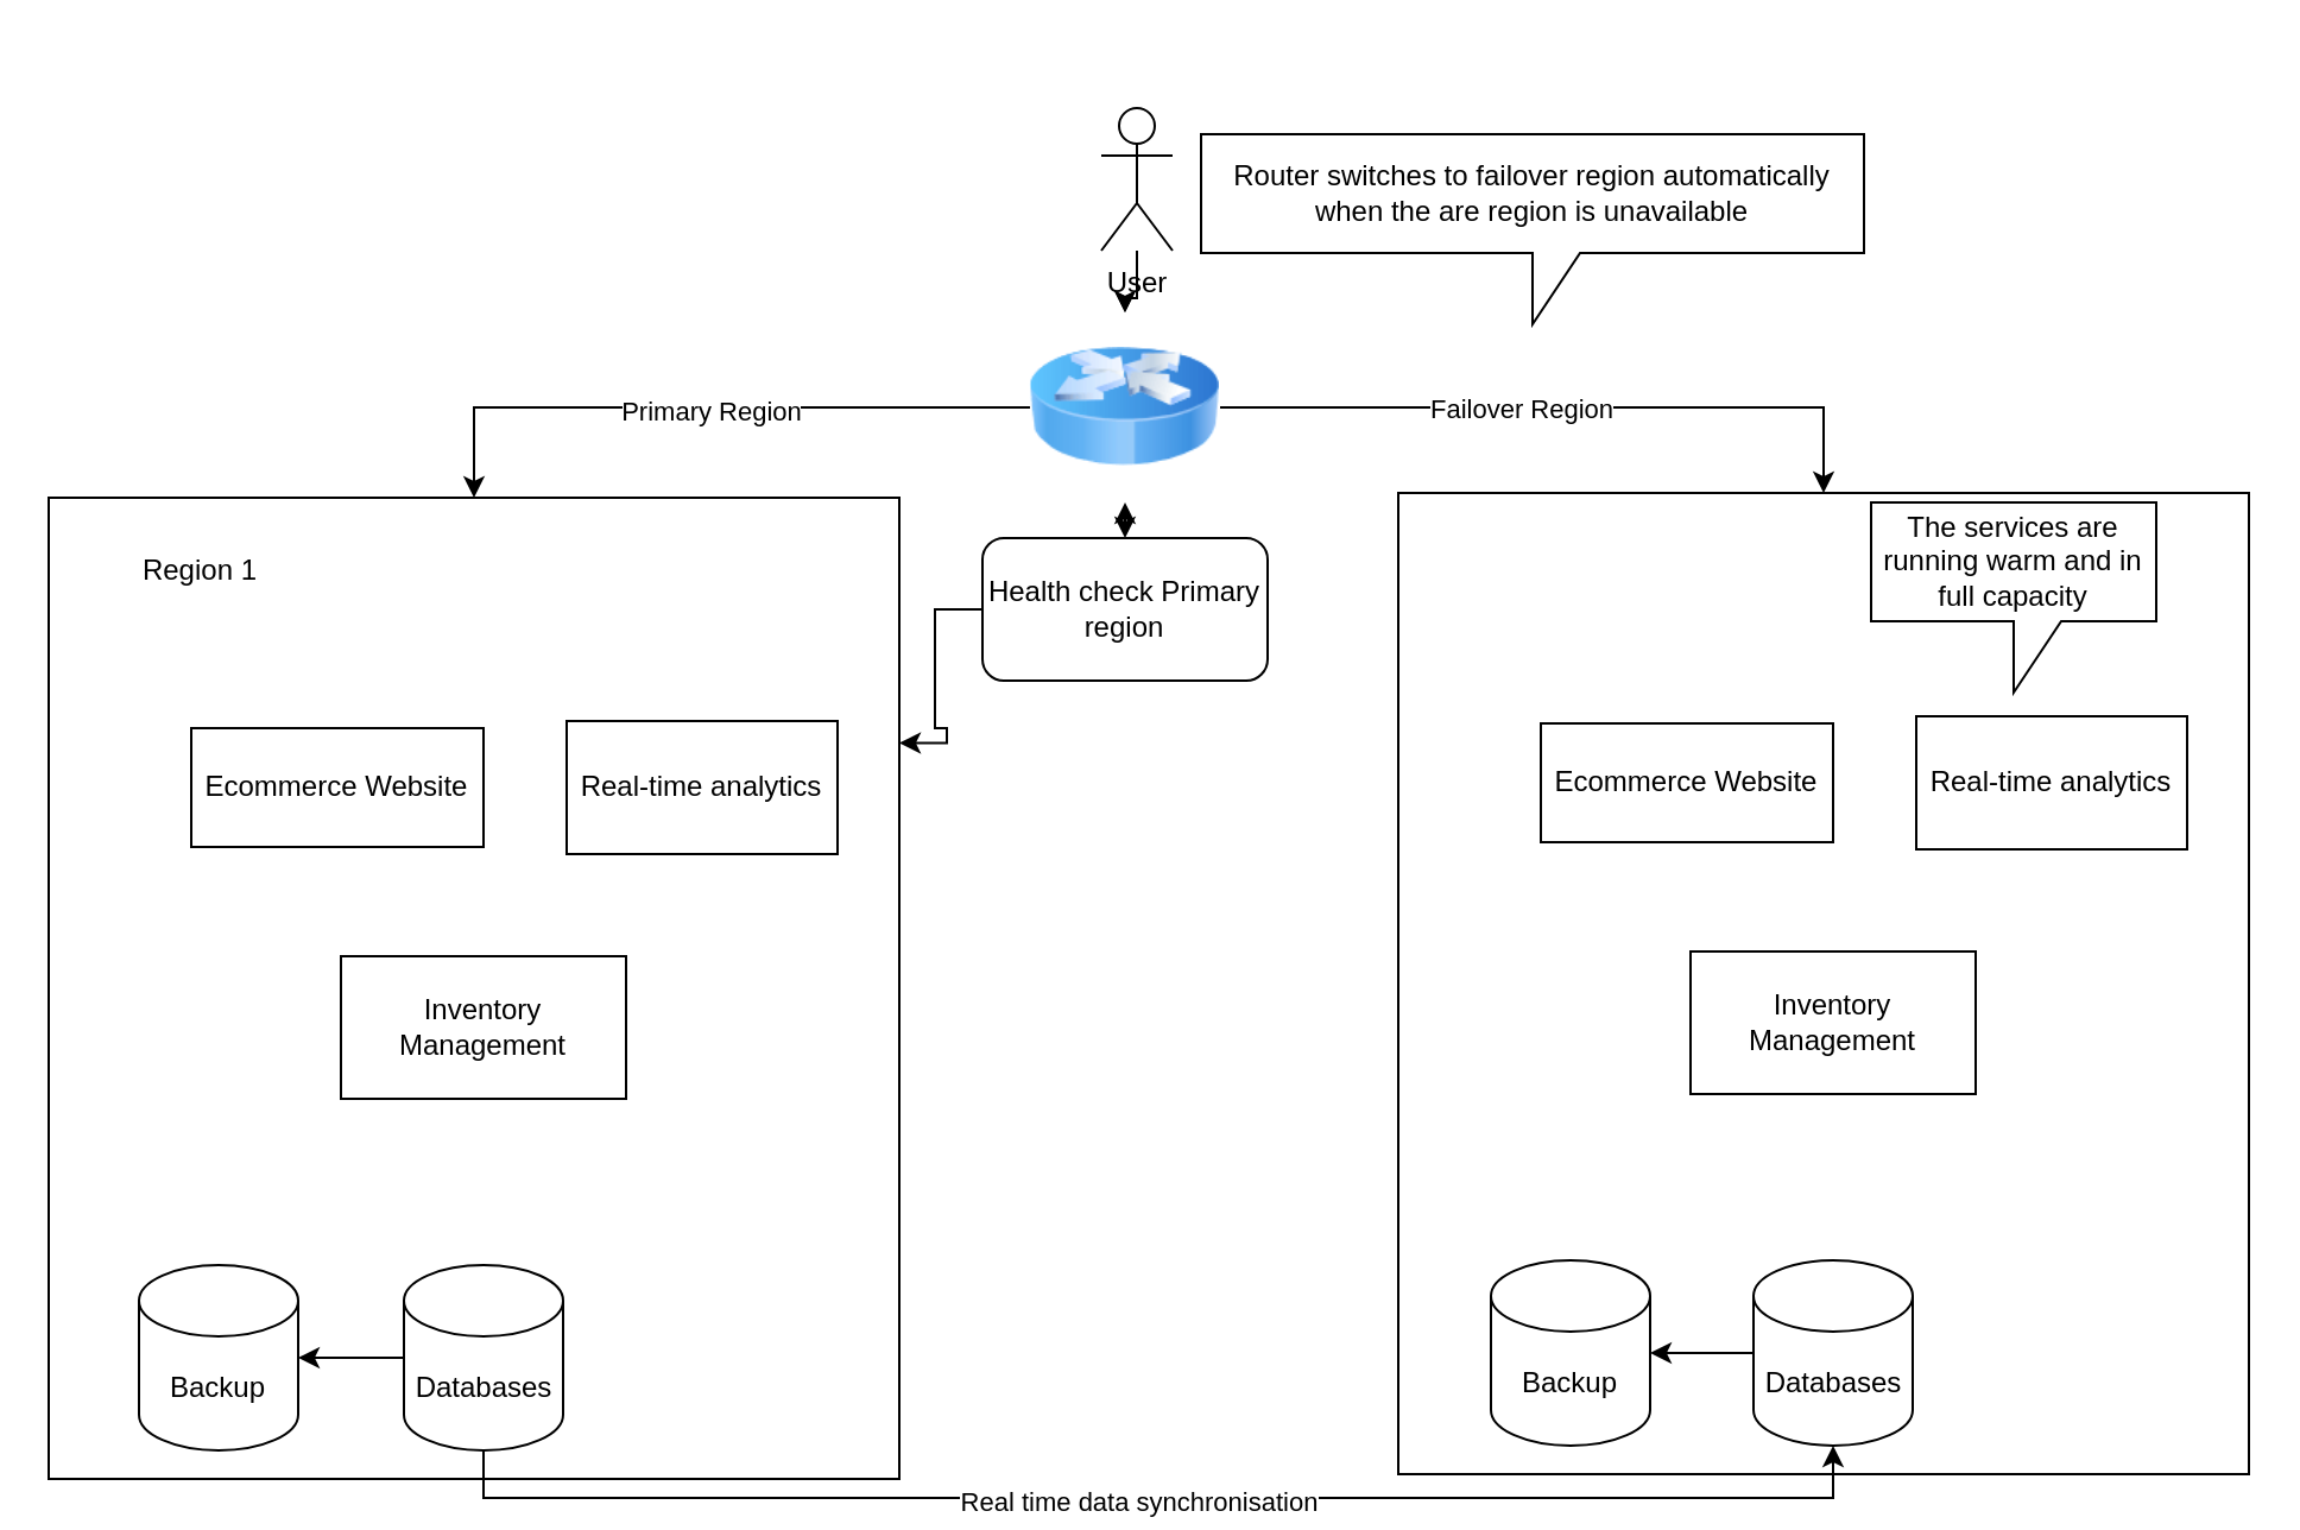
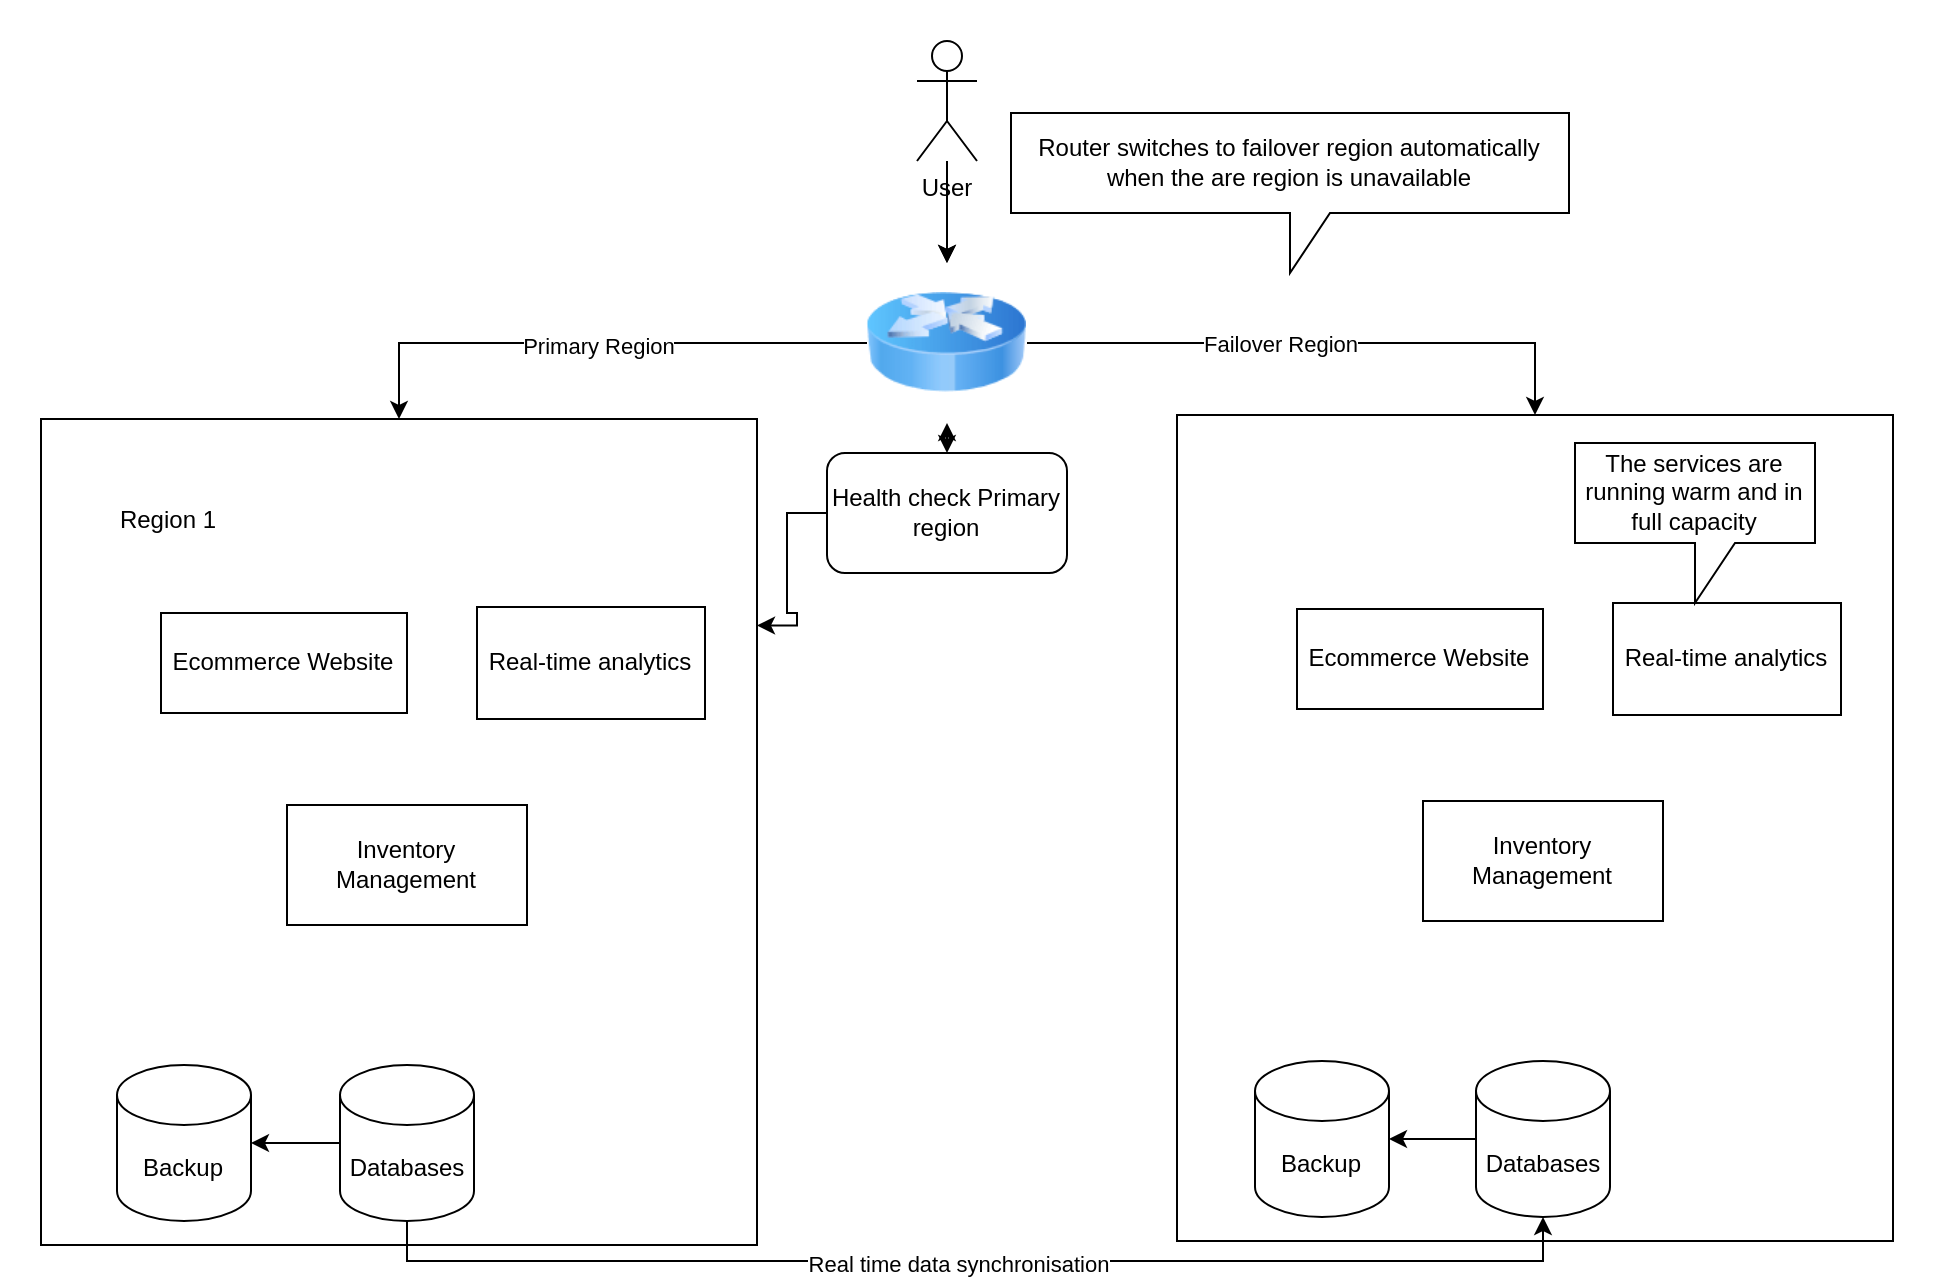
- <mxCell id="25" value="User" style="shape=umlActor;verticalLabelPosition=bottom;verticalAlign=top;html=1;outlineConnect=0;" parent="1" vertex="1"><mxGeometry x="463" y="45" width="30" height="60" as="geometry" /></mxCell>
+ <mxCell id="25" value="User" style="shape=umlActor;verticalLabelPosition=bottom;verticalAlign=top;html=1;outlineConnect=0;" parent="1" vertex="1"><mxGeometry x="458" y="20" width="30" height="60" as="geometry" /></mxCell>
- <mxCell id="16" value="Region 1" style="text;html=1;strokeColor=none;fillColor=none;align=center;verticalAlign=middle;whiteSpace=wrap;rounded=0;" parent="1" vertex="1"><mxGeometry x="54" y="225" width="60" height="30" as="geometry" /></mxCell>
+ <mxCell id="16" value="Region 1" style="text;html=1;strokeColor=none;fillColor=none;align=center;verticalAlign=middle;whiteSpace=wrap;rounded=0;" parent="1" vertex="1"><mxGeometry x="54" y="245" width="60" height="30" as="geometry" /></mxCell>
- <mxCell id="31" value="The services are running warm and in full capacity" style="shape=callout;whiteSpace=wrap;html=1;perimeter=calloutPerimeter;" vertex="1" parent="1"><mxGeometry x="787" y="211" width="120" height="80" as="geometry" /></mxCell>
+ <mxCell id="31" value="The services are running warm and in full capacity" style="shape=callout;whiteSpace=wrap;html=1;perimeter=calloutPerimeter;" vertex="1" parent="1"><mxGeometry x="787" y="221" width="120" height="80" as="geometry" /></mxCell>
